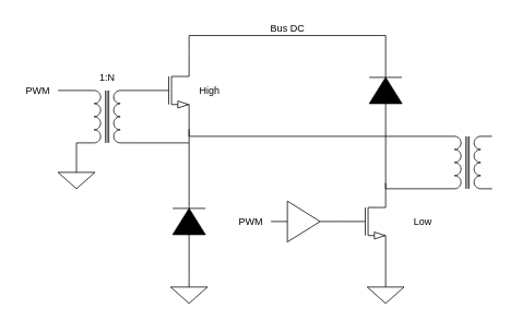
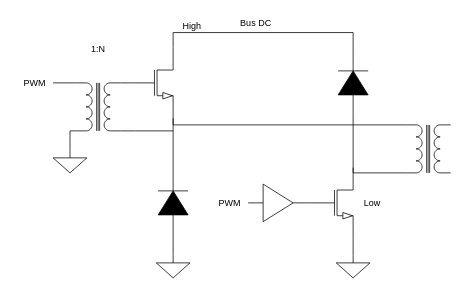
- <mxCell id="30" value="Bus DC" style="text;html=1;align=center;verticalAlign=middle;resizable=0;points=[];autosize=1;strokeColor=none;fillColor=none;" vertex="1" parent="1"><mxGeometry x="320" y="20" width="60" height="30" as="geometry" /></mxCell>
+ <mxCell id="30" value="Bus DC" style="text;html=1;align=center;verticalAlign=middle;resizable=0;points=[];autosize=1;strokeColor=none;fillColor=none;" vertex="1" parent="1"><mxGeometry x="310" y="15" width="60" height="30" as="geometry" /></mxCell>
- <mxCell id="29" value="1:N" style="text;html=1;align=center;verticalAlign=middle;resizable=0;points=[];autosize=1;strokeColor=none;fillColor=none;" vertex="1" parent="1"><mxGeometry x="110" y="80" width="40" height="30" as="geometry" /></mxCell>
+ <mxCell id="29" value="1:N" style="text;html=1;align=center;verticalAlign=middle;resizable=0;points=[];autosize=1;strokeColor=none;fillColor=none;" vertex="1" parent="1"><mxGeometry x="110" y="50" width="40" height="30" as="geometry" /></mxCell>
- <mxCell id="27" value="High" style="text;html=1;align=center;verticalAlign=middle;resizable=0;points=[];autosize=1;strokeColor=none;fillColor=none;" vertex="1" parent="1"><mxGeometry x="230" y="95" width="50" height="30" as="geometry" /></mxCell>
+ <mxCell id="27" value="High" style="text;html=1;align=center;verticalAlign=middle;resizable=0;points=[];autosize=1;strokeColor=none;fillColor=none;" vertex="1" parent="1"><mxGeometry x="230" y="20" width="50" height="30" as="geometry" /></mxCell>
- <mxCell id="28" value="Low" style="text;html=1;align=center;verticalAlign=middle;resizable=0;points=[];autosize=1;strokeColor=none;fillColor=none;" vertex="1" parent="1"><mxGeometry x="490" y="255" width="50" height="30" as="geometry" /></mxCell>
+ <mxCell id="28" value="Low" style="text;html=1;align=center;verticalAlign=middle;resizable=0;points=[];autosize=1;strokeColor=none;fillColor=none;" vertex="1" parent="1"><mxGeometry x="470" y="255" width="50" height="30" as="geometry" /></mxCell>
